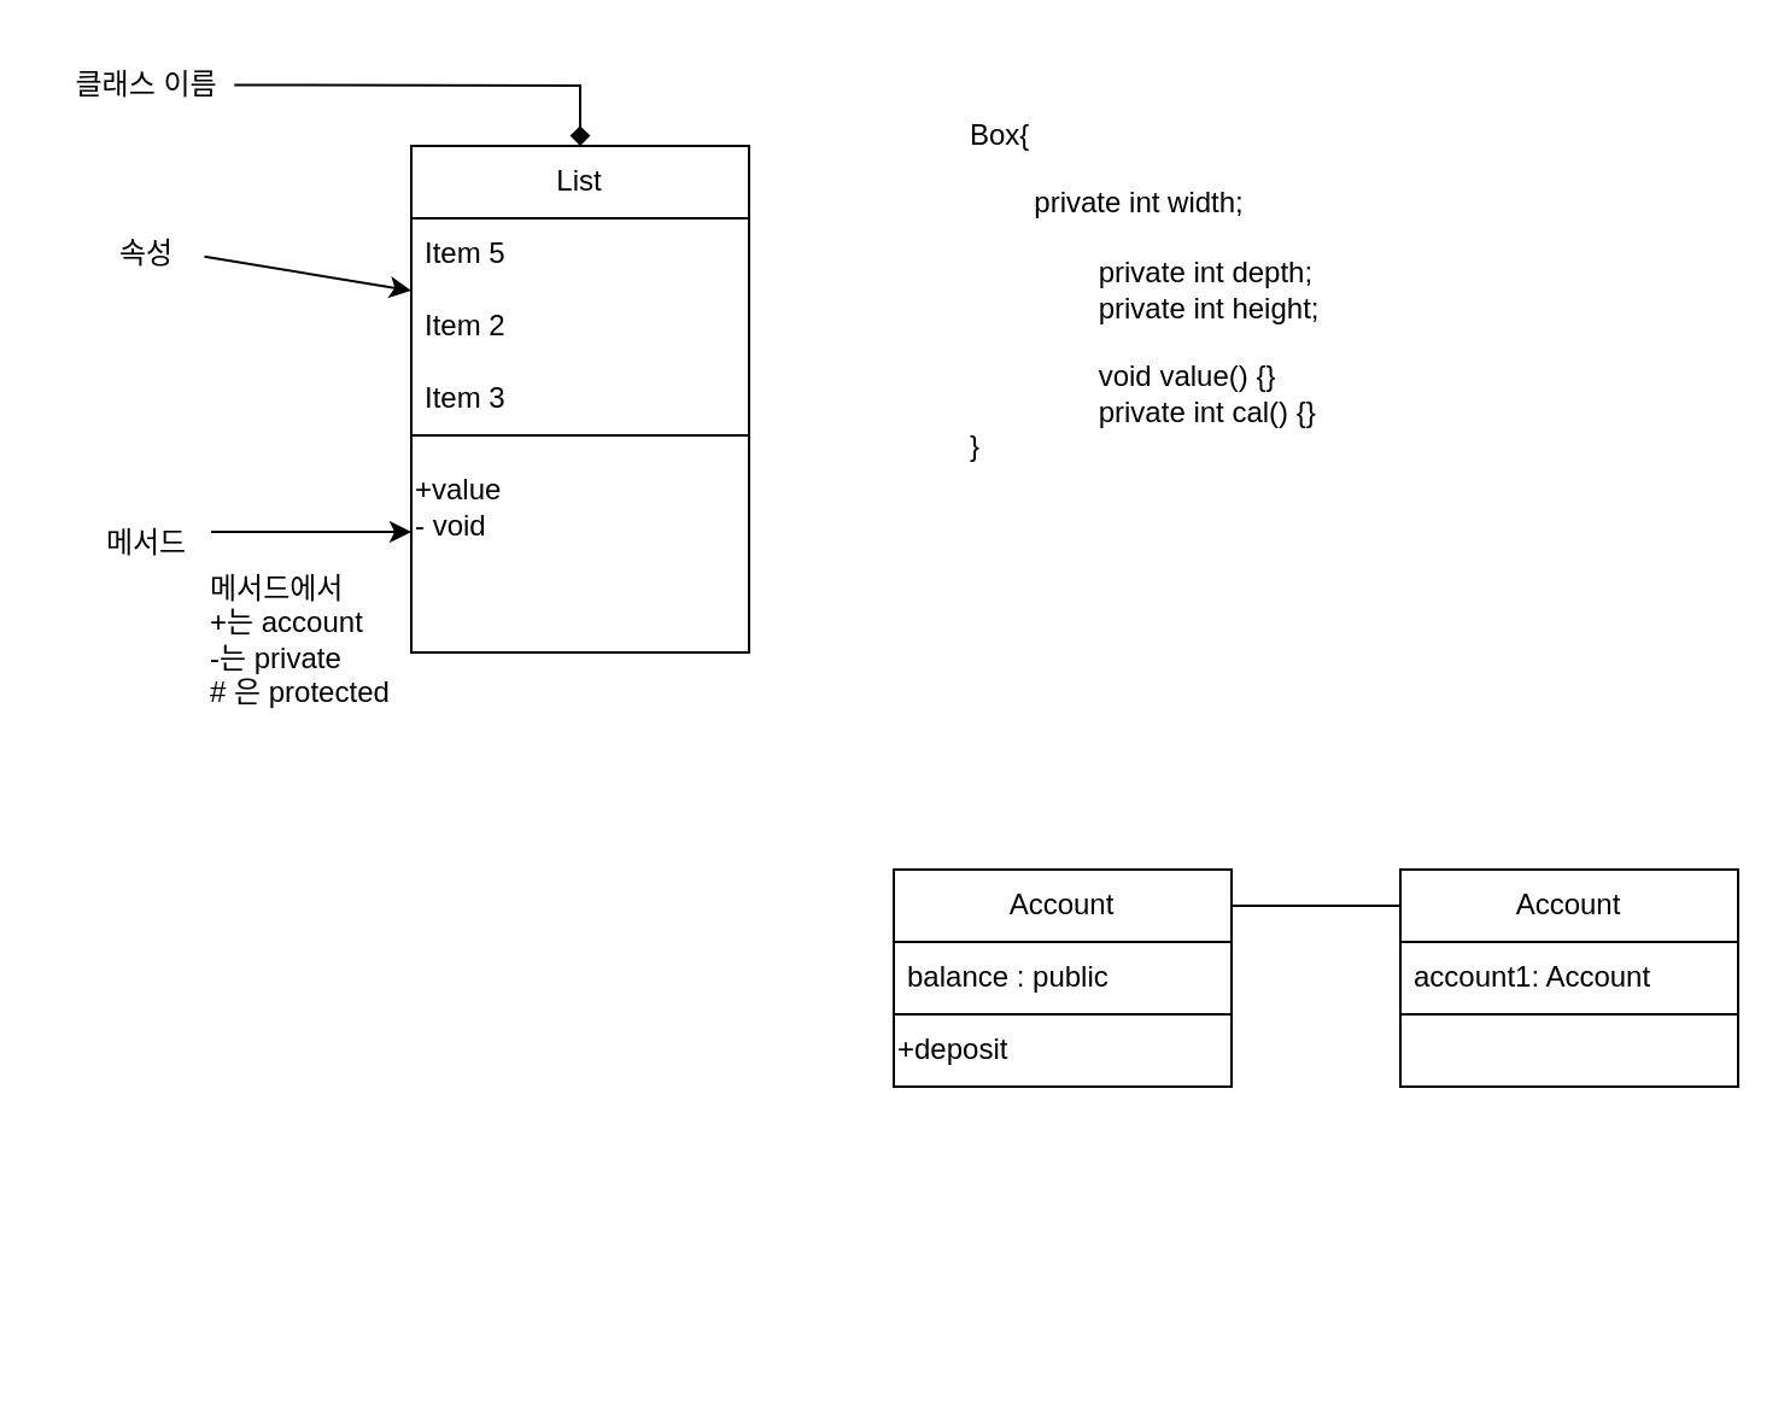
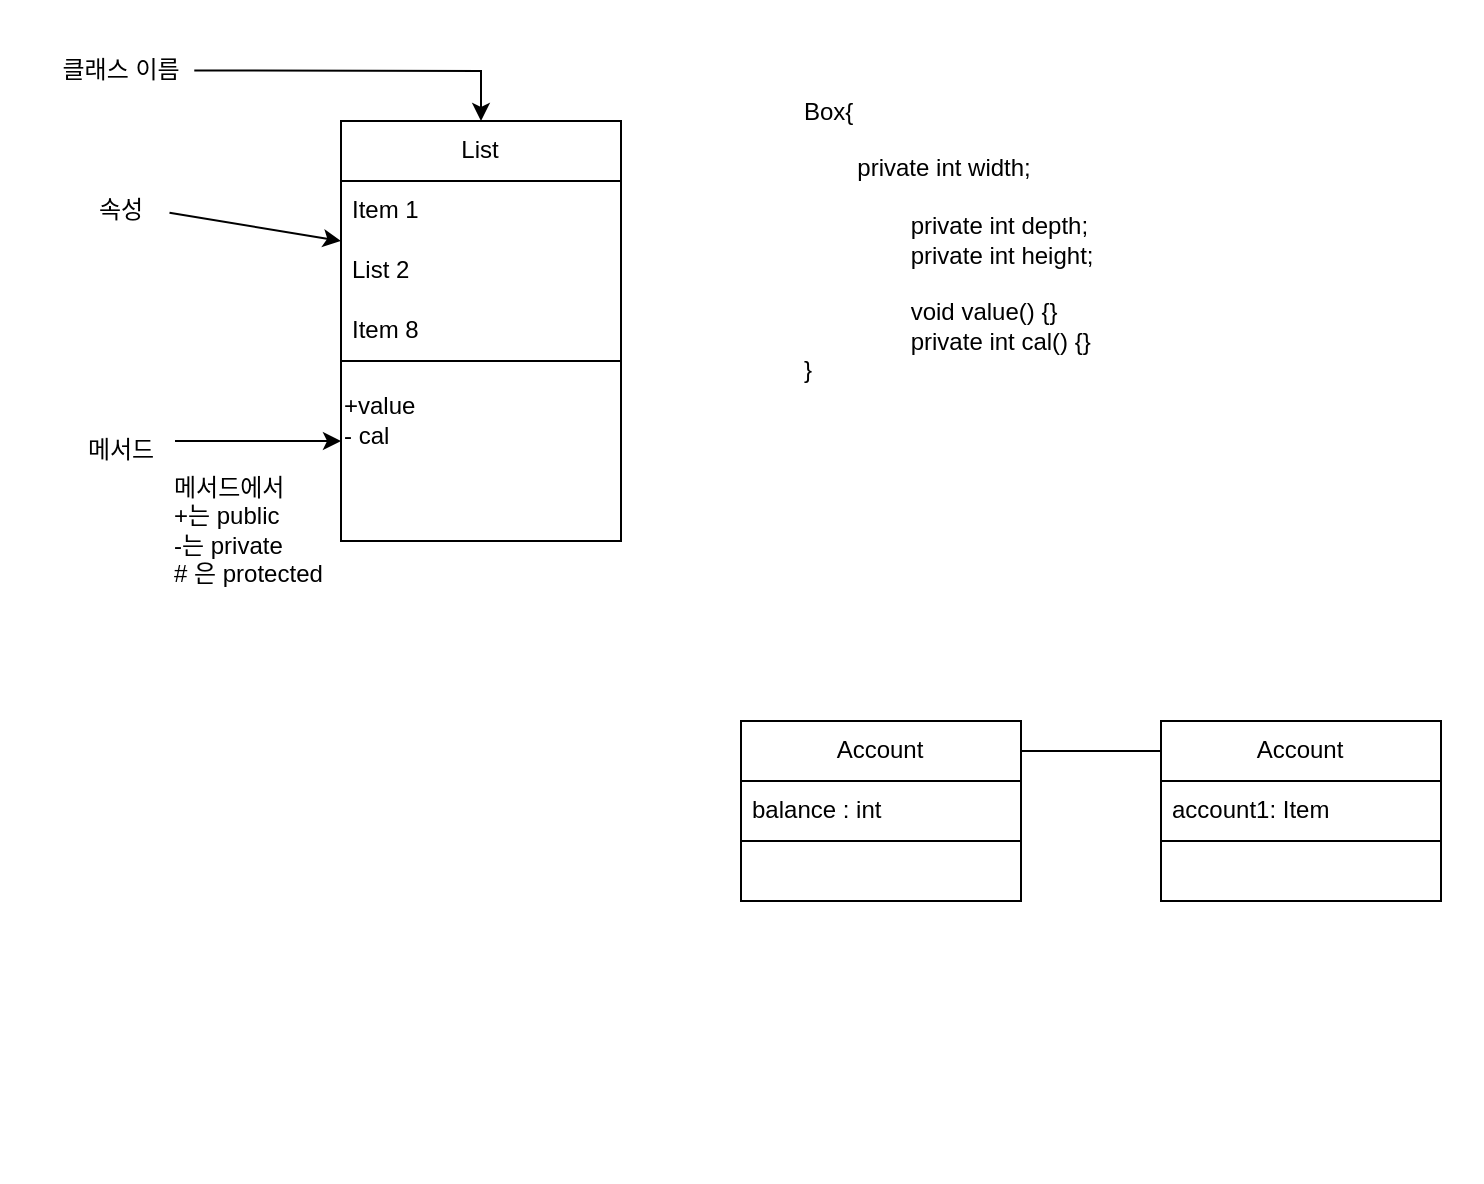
- <mxCell id="5" value="" style="endArrow=diamond;html=1;rounded=0;exitX=0.958;exitY=0.49;exitDx=0;exitDy=0;exitPerimeter=0;entryX=0.5;entryY=0;entryDx=0;entryDy=0;" edge="1" parent="1" source="3" target="11"><mxGeometry width="50" height="50" relative="1" as="geometry"><mxPoint x="340" y="230" as="sourcePoint" /><mxPoint x="390" y="180" as="targetPoint" /><Array as="points"><mxPoint x="240" y="35" /></Array></mxGeometry></mxCell>
+ <mxCell id="5" value="" style="endArrow=classic;html=1;rounded=0;exitX=0.958;exitY=0.49;exitDx=0;exitDy=0;exitPerimeter=0;entryX=0.5;entryY=0;entryDx=0;entryDy=0;" edge="1" parent="1" source="3" target="11"><mxGeometry width="50" height="50" relative="1" as="geometry"><mxPoint x="340" y="230" as="sourcePoint" /><mxPoint x="390" y="180" as="targetPoint" /><Array as="points"><mxPoint x="240" y="35" /></Array></mxGeometry></mxCell>
- <mxCell id="12" value="Item 5" style="text;strokeColor=none;fillColor=none;align=left;verticalAlign=middle;spacingLeft=4;spacingRight=4;overflow=hidden;points=[[0,0.5],[1,0.5]];portConstraint=eastwest;rotatable=0;whiteSpace=wrap;html=1;" vertex="1" parent="11"><mxGeometry y="30" width="140" height="30" as="geometry" /></mxCell>
+ <mxCell id="12" value="Item 1" style="text;strokeColor=none;fillColor=none;align=left;verticalAlign=middle;spacingLeft=4;spacingRight=4;overflow=hidden;points=[[0,0.5],[1,0.5]];portConstraint=eastwest;rotatable=0;whiteSpace=wrap;html=1;" vertex="1" parent="11"><mxGeometry y="30" width="140" height="30" as="geometry" /></mxCell>
- <mxCell id="13" value="Item 2" style="text;strokeColor=none;fillColor=none;align=left;verticalAlign=middle;spacingLeft=4;spacingRight=4;overflow=hidden;points=[[0,0.5],[1,0.5]];portConstraint=eastwest;rotatable=0;whiteSpace=wrap;html=1;" vertex="1" parent="11"><mxGeometry y="60" width="140" height="30" as="geometry" /></mxCell>
+ <mxCell id="13" value="List 2" style="text;strokeColor=none;fillColor=none;align=left;verticalAlign=middle;spacingLeft=4;spacingRight=4;overflow=hidden;points=[[0,0.5],[1,0.5]];portConstraint=eastwest;rotatable=0;whiteSpace=wrap;html=1;" vertex="1" parent="11"><mxGeometry y="60" width="140" height="30" as="geometry" /></mxCell>
- <mxCell id="14" value="Item 3" style="text;strokeColor=none;fillColor=none;align=left;verticalAlign=middle;spacingLeft=4;spacingRight=4;overflow=hidden;points=[[0,0.5],[1,0.5]];portConstraint=eastwest;rotatable=0;whiteSpace=wrap;html=1;" vertex="1" parent="11"><mxGeometry y="90" width="140" height="30" as="geometry" /></mxCell>
+ <mxCell id="14" value="Item 8" style="text;strokeColor=none;fillColor=none;align=left;verticalAlign=middle;spacingLeft=4;spacingRight=4;overflow=hidden;points=[[0,0.5],[1,0.5]];portConstraint=eastwest;rotatable=0;whiteSpace=wrap;html=1;" vertex="1" parent="11"><mxGeometry y="90" width="140" height="30" as="geometry" /></mxCell>
- <mxCell id="16" value="+value&lt;div&gt;- void&lt;/div&gt;" style="text;html=1;align=left;verticalAlign=middle;resizable=0;points=[];autosize=1;strokeColor=none;fillColor=none;" vertex="1" parent="15"><mxGeometry y="10" width="60" height="40" as="geometry" /></mxCell>
+ <mxCell id="16" value="+value&lt;div&gt;- cal&lt;/div&gt;" style="text;html=1;align=left;verticalAlign=middle;resizable=0;points=[];autosize=1;strokeColor=none;fillColor=none;" vertex="1" parent="15"><mxGeometry y="10" width="60" height="40" as="geometry" /></mxCell>
- <mxCell id="9" value="메서드에서&lt;div&gt;+는 account&lt;/div&gt;&lt;div&gt;-는 private&lt;/div&gt;&lt;div&gt;# 은 protected&lt;/div&gt;" style="text;html=1;align=left;verticalAlign=middle;resizable=0;points=[];autosize=1;strokeColor=none;fillColor=none;" vertex="1" parent="1"><mxGeometry x="85" y="230" width="100" height="70" as="geometry" /></mxCell>
+ <mxCell id="9" value="메서드에서&lt;div&gt;+는 public&lt;/div&gt;&lt;div&gt;-는 private&lt;/div&gt;&lt;div&gt;# 은 protected&lt;/div&gt;" style="text;html=1;align=left;verticalAlign=middle;resizable=0;points=[];autosize=1;strokeColor=none;fillColor=none;" vertex="1" parent="1"><mxGeometry x="85" y="230" width="100" height="70" as="geometry" /></mxCell>
- <mxCell id="19" value="balance : public" style="text;strokeColor=none;fillColor=none;align=left;verticalAlign=middle;spacingLeft=4;spacingRight=4;overflow=hidden;points=[[0,0.5],[1,0.5]];portConstraint=eastwest;rotatable=0;whiteSpace=wrap;html=1;" vertex="1" parent="18"><mxGeometry y="30" width="140" height="30" as="geometry" /></mxCell>
+ <mxCell id="19" value="balance : int" style="text;strokeColor=none;fillColor=none;align=left;verticalAlign=middle;spacingLeft=4;spacingRight=4;overflow=hidden;points=[[0,0.5],[1,0.5]];portConstraint=eastwest;rotatable=0;whiteSpace=wrap;html=1;" vertex="1" parent="18"><mxGeometry y="30" width="140" height="30" as="geometry" /></mxCell>
- <mxCell id="23" value="account1: Account" style="text;strokeColor=none;fillColor=none;align=left;verticalAlign=middle;spacingLeft=4;spacingRight=4;overflow=hidden;points=[[0,0.5],[1,0.5]];portConstraint=eastwest;rotatable=0;whiteSpace=wrap;html=1;" vertex="1" parent="22"><mxGeometry y="30" width="140" height="30" as="geometry" /></mxCell>
+ <mxCell id="23" value="account1: Item" style="text;strokeColor=none;fillColor=none;align=left;verticalAlign=middle;spacingLeft=4;spacingRight=4;overflow=hidden;points=[[0,0.5],[1,0.5]];portConstraint=eastwest;rotatable=0;whiteSpace=wrap;html=1;" vertex="1" parent="22"><mxGeometry y="30" width="140" height="30" as="geometry" /></mxCell>
- <mxCell id="21" value="&lt;div&gt;+deposit&lt;/div&gt;" style="text;html=1;align=left;verticalAlign=middle;resizable=0;points=[];autosize=1;strokeColor=none;fillColor=none;" vertex="1" parent="20"><mxGeometry width="70" height="30" as="geometry" /></mxCell>
